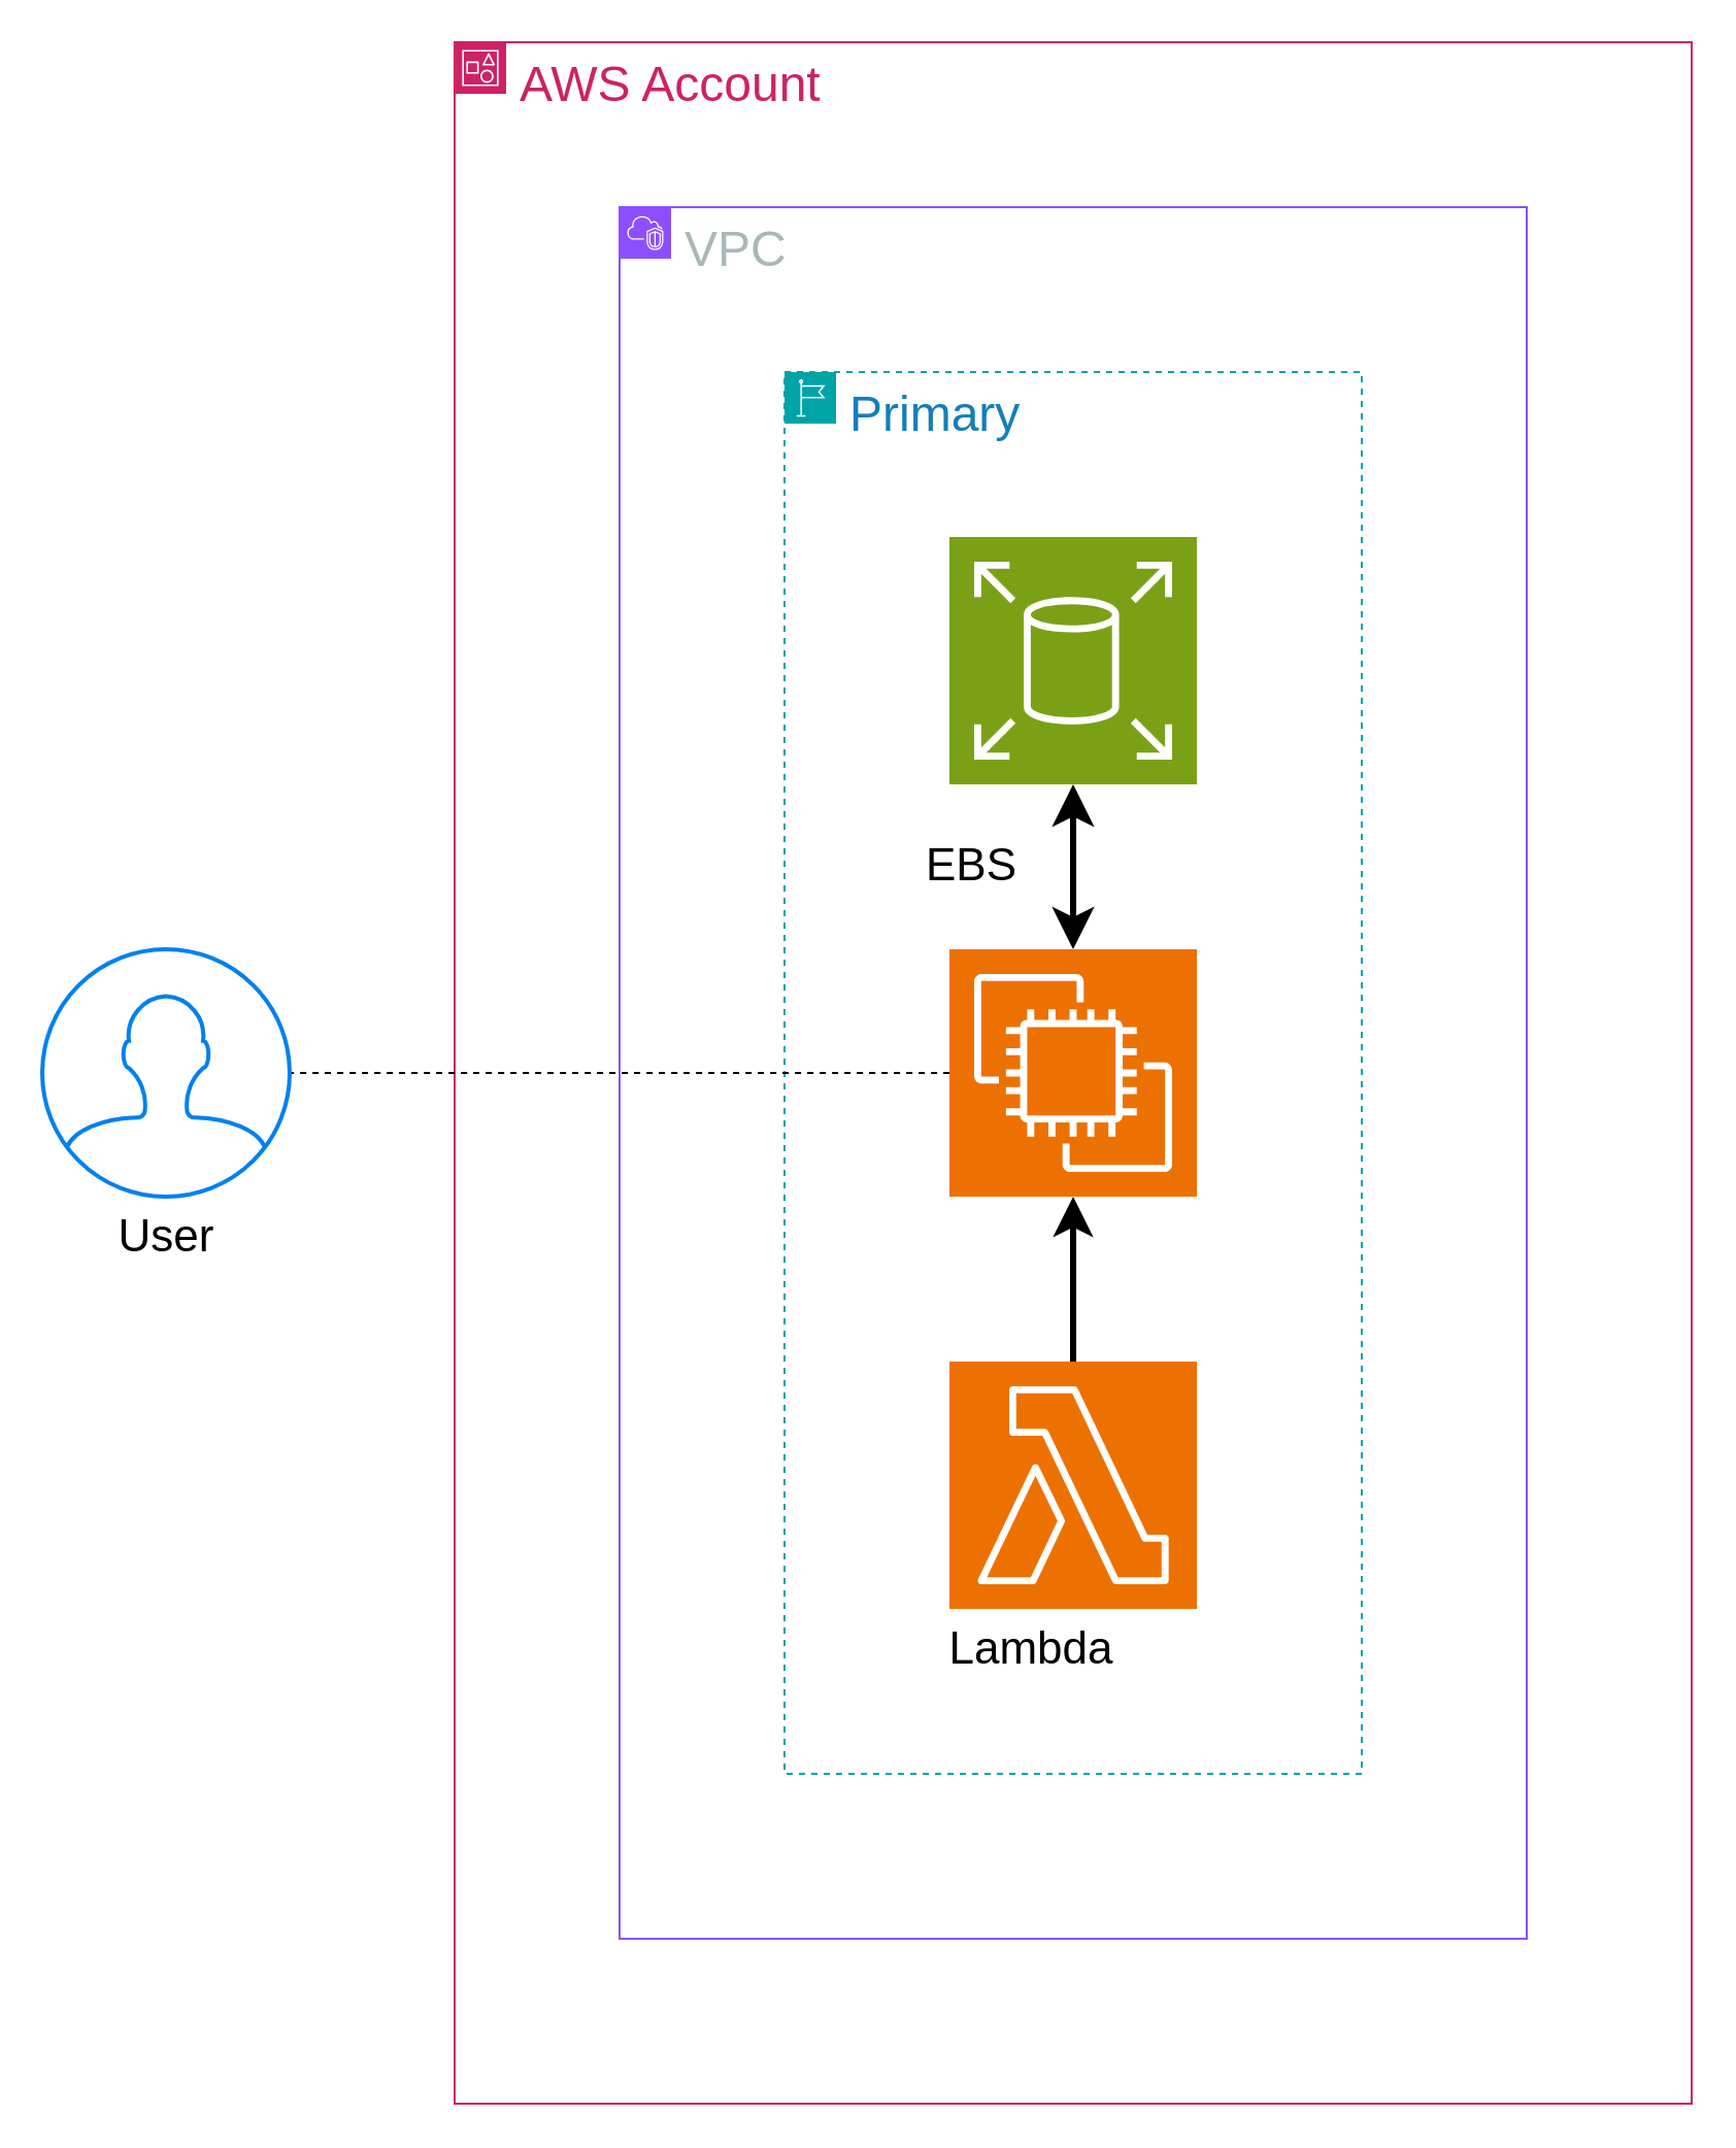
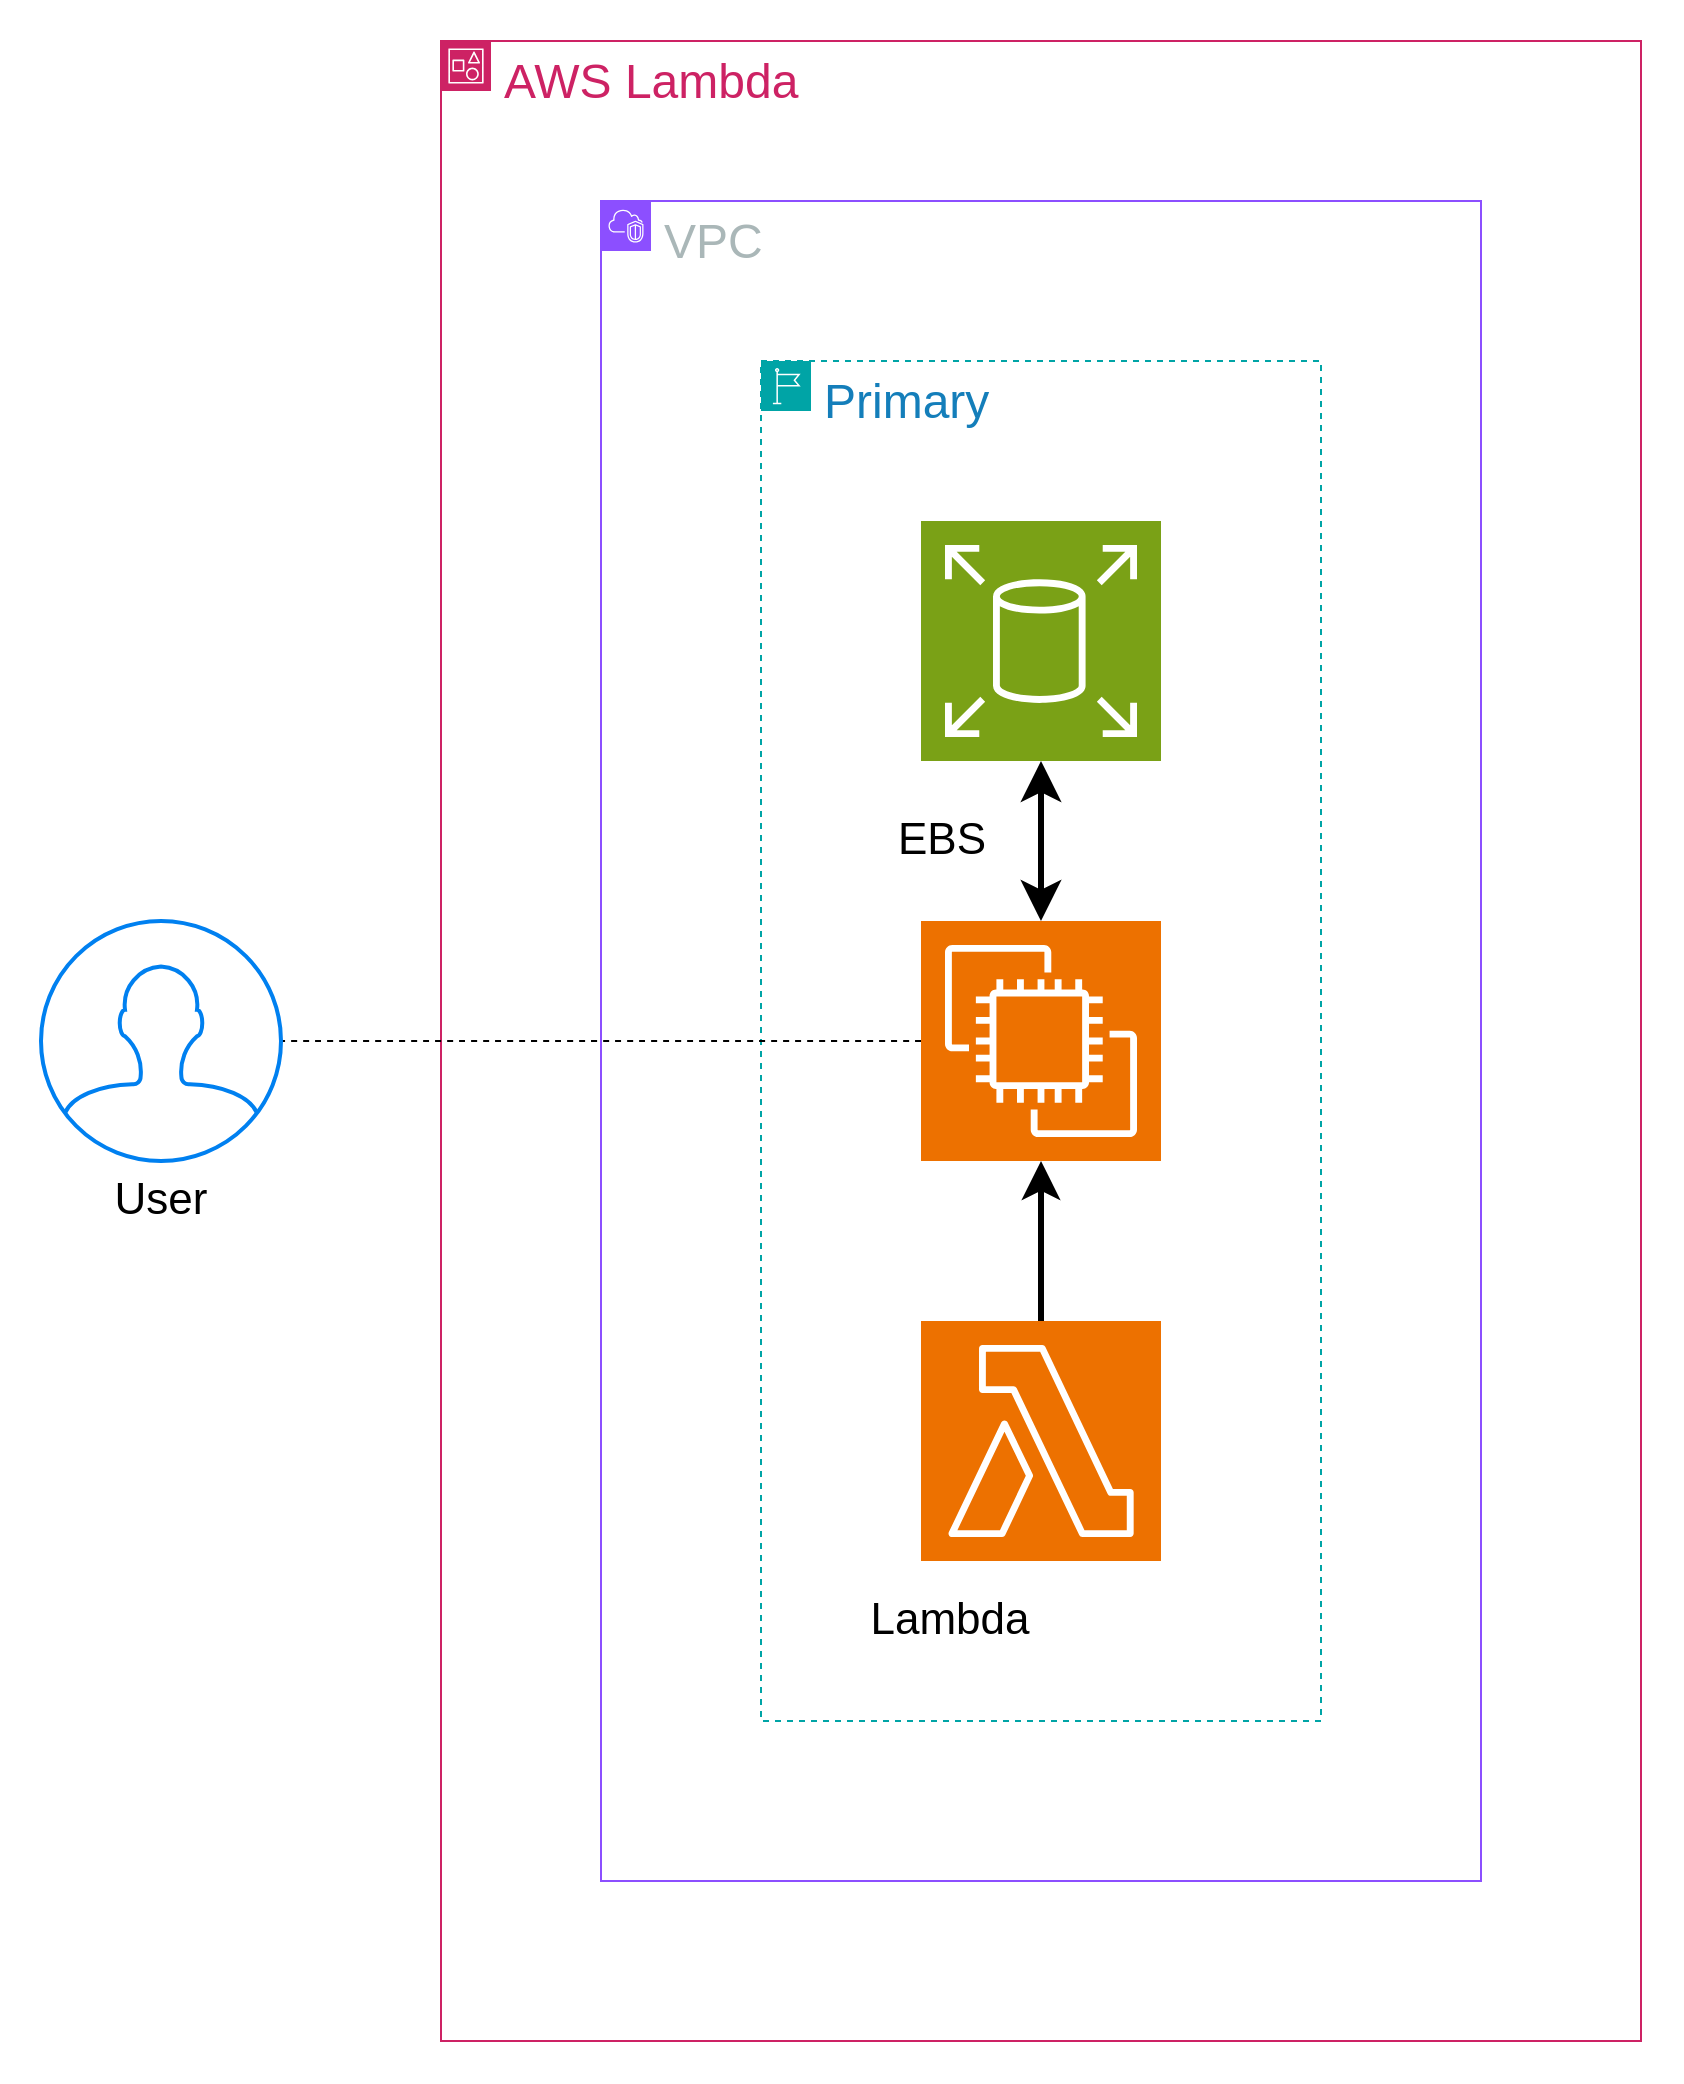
- <mxCell id="2" value="&lt;font style=&quot;font-size: 24px;&quot;&gt;AWS Account&lt;/font&gt;" style="points=[[0,0],[0.25,0],[0.5,0],[0.75,0],[1,0],[1,0.25],[1,0.5],[1,0.75],[1,1],[0.75,1],[0.5,1],[0.25,1],[0,1],[0,0.75],[0,0.5],[0,0.25]];outlineConnect=0;gradientColor=none;html=1;whiteSpace=wrap;fontSize=12;fontStyle=0;container=1;pointerEvents=0;collapsible=0;recursiveResize=0;shape=mxgraph.aws4.group;grIcon=mxgraph.aws4.group_account;strokeColor=#CD2264;fillColor=none;verticalAlign=top;align=left;spacingLeft=30;fontColor=#CD2264;dashed=0;" vertex="1" parent="1"><mxGeometry x="220" y="20" width="600" height="1000" as="geometry" /></mxCell>
+ <mxCell id="2" value="&lt;font style=&quot;font-size: 24px;&quot;&gt;AWS Lambda&lt;/font&gt;" style="points=[[0,0],[0.25,0],[0.5,0],[0.75,0],[1,0],[1,0.25],[1,0.5],[1,0.75],[1,1],[0.75,1],[0.5,1],[0.25,1],[0,1],[0,0.75],[0,0.5],[0,0.25]];outlineConnect=0;gradientColor=none;html=1;whiteSpace=wrap;fontSize=12;fontStyle=0;container=1;pointerEvents=0;collapsible=0;recursiveResize=0;shape=mxgraph.aws4.group;grIcon=mxgraph.aws4.group_account;strokeColor=#CD2264;fillColor=none;verticalAlign=top;align=left;spacingLeft=30;fontColor=#CD2264;dashed=0;" vertex="1" parent="1"><mxGeometry x="220" y="20" width="600" height="1000" as="geometry" /></mxCell>
- <mxCell id="11" value="&lt;font style=&quot;font-size: 22px;&quot;&gt;Lambda&lt;/font&gt;" style="text;html=1;align=center;verticalAlign=middle;whiteSpace=wrap;rounded=0;" vertex="1" parent="4"><mxGeometry x="90" y="600" width="60" height="40" as="geometry" /></mxCell>
+ <mxCell id="11" value="&lt;font style=&quot;font-size: 22px;&quot;&gt;Lambda&lt;/font&gt;" style="text;html=1;align=center;verticalAlign=middle;whiteSpace=wrap;rounded=0;" vertex="1" parent="4"><mxGeometry x="65" y="610" width="60" height="40" as="geometry" /></mxCell>
